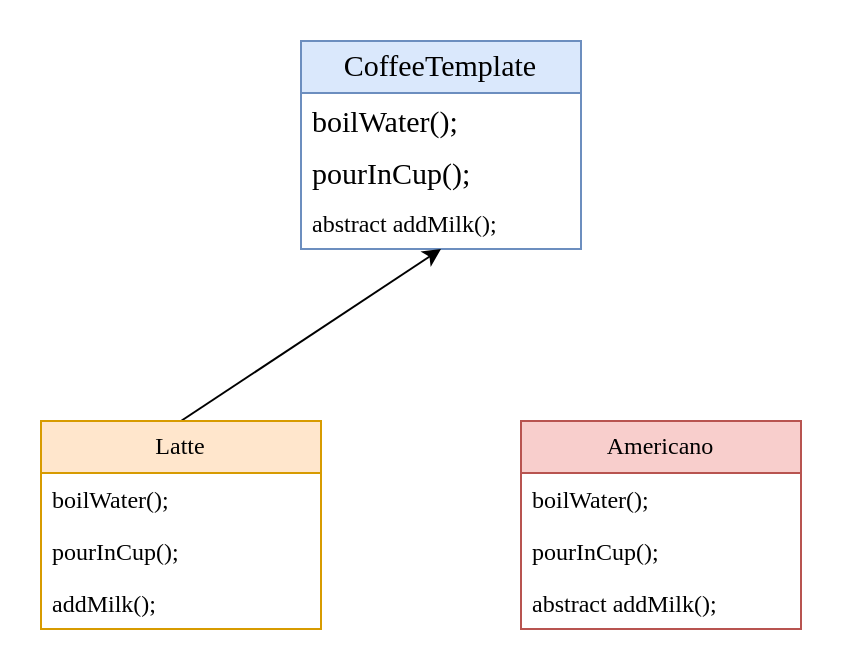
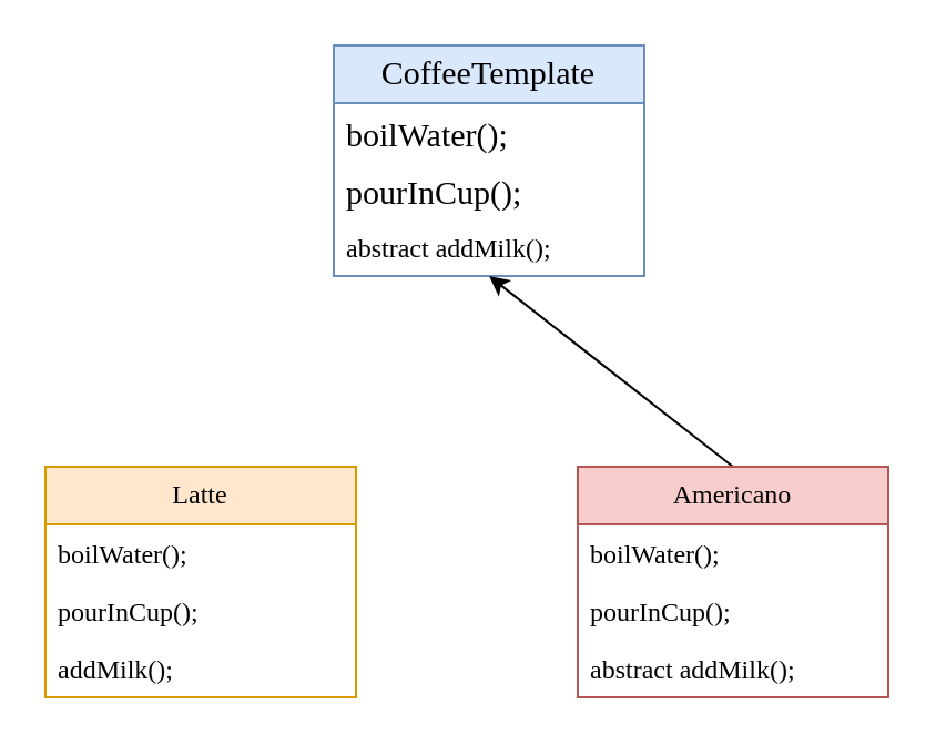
- <mxCell id="6" style="rounded=0;orthogonalLoop=1;jettySize=auto;html=1;entryX=0.5;entryY=1;entryDx=0;entryDy=0;exitX=0.5;exitY=0;exitDx=0;exitDy=0;fontColor=default;fontFamily=Times New Roman;" edge="1" parent="1" source="7" target="2"><mxGeometry relative="1" as="geometry" /></mxCell>
+ <mxCell id="11" style="rounded=0;orthogonalLoop=1;jettySize=auto;html=1;entryX=0.5;entryY=1;entryDx=0;entryDy=0;exitX=0.5;exitY=0;exitDx=0;exitDy=0;fontColor=default;fontFamily=Times New Roman;" edge="1" parent="1" source="12" target="2"><mxGeometry relative="1" as="geometry"><mxPoint x="220" y="130" as="targetPoint" /></mxGeometry></mxCell>
